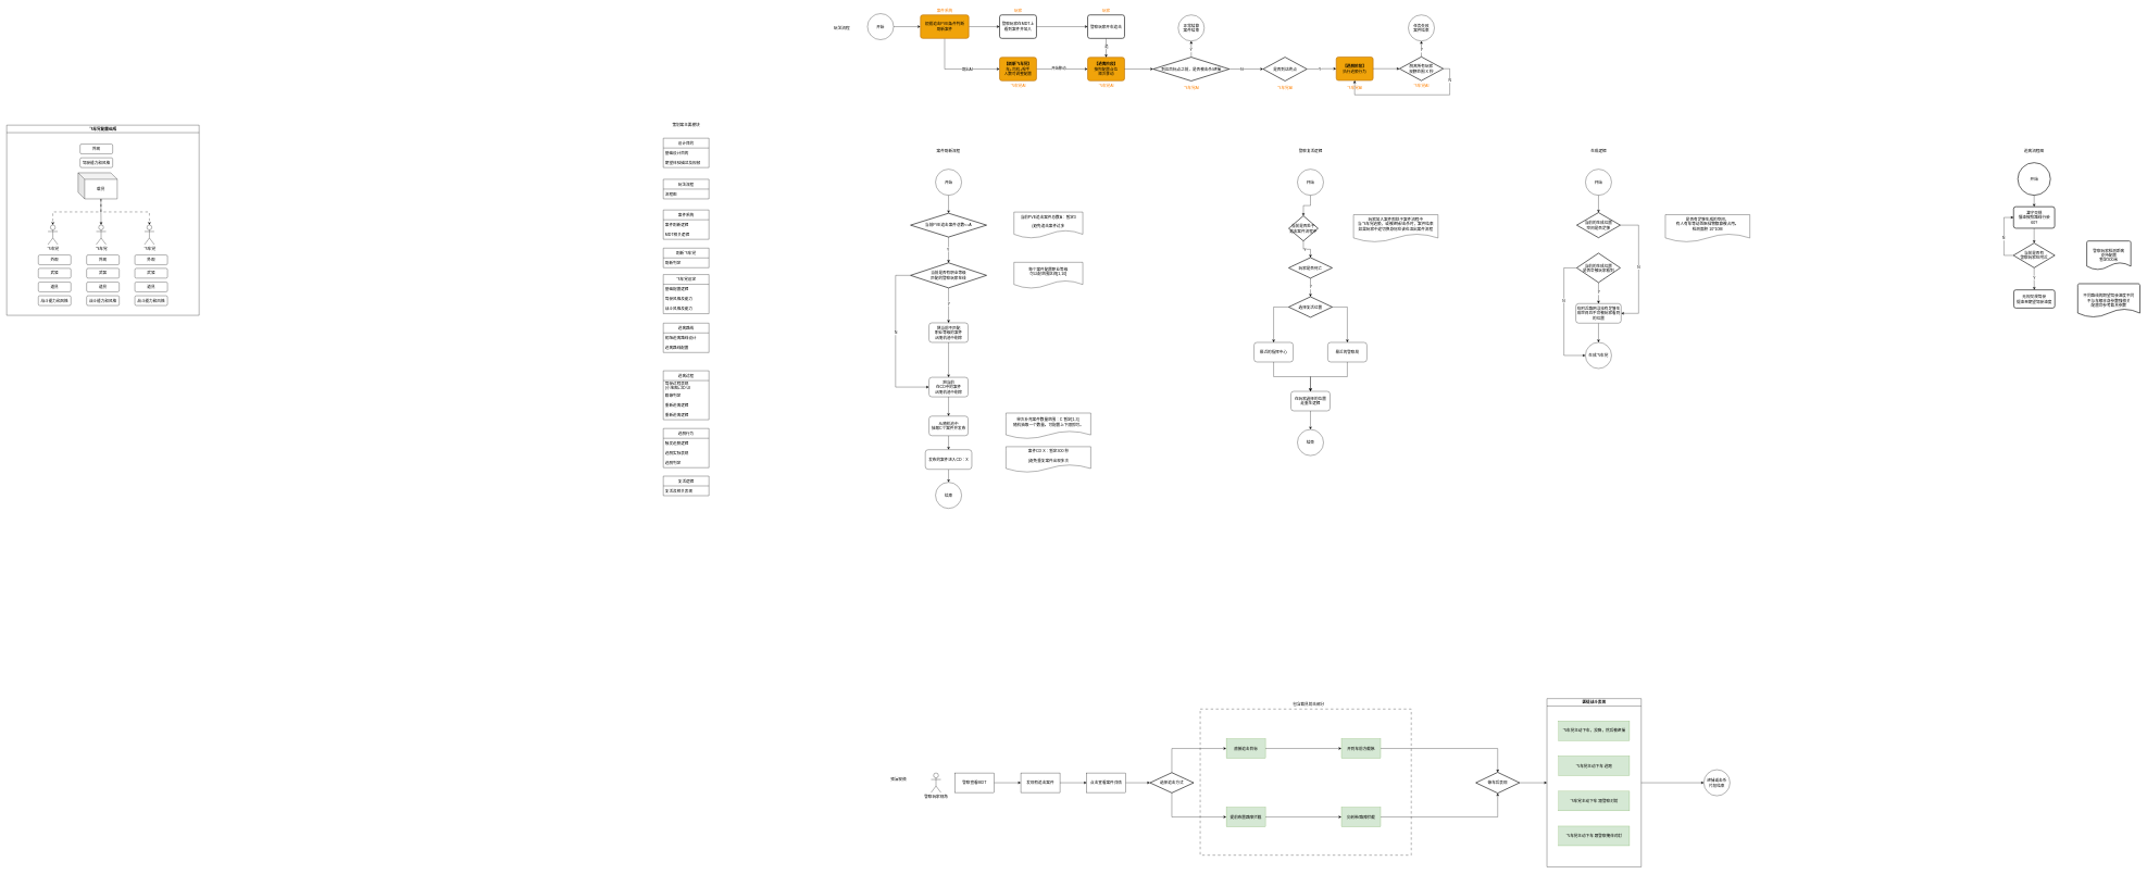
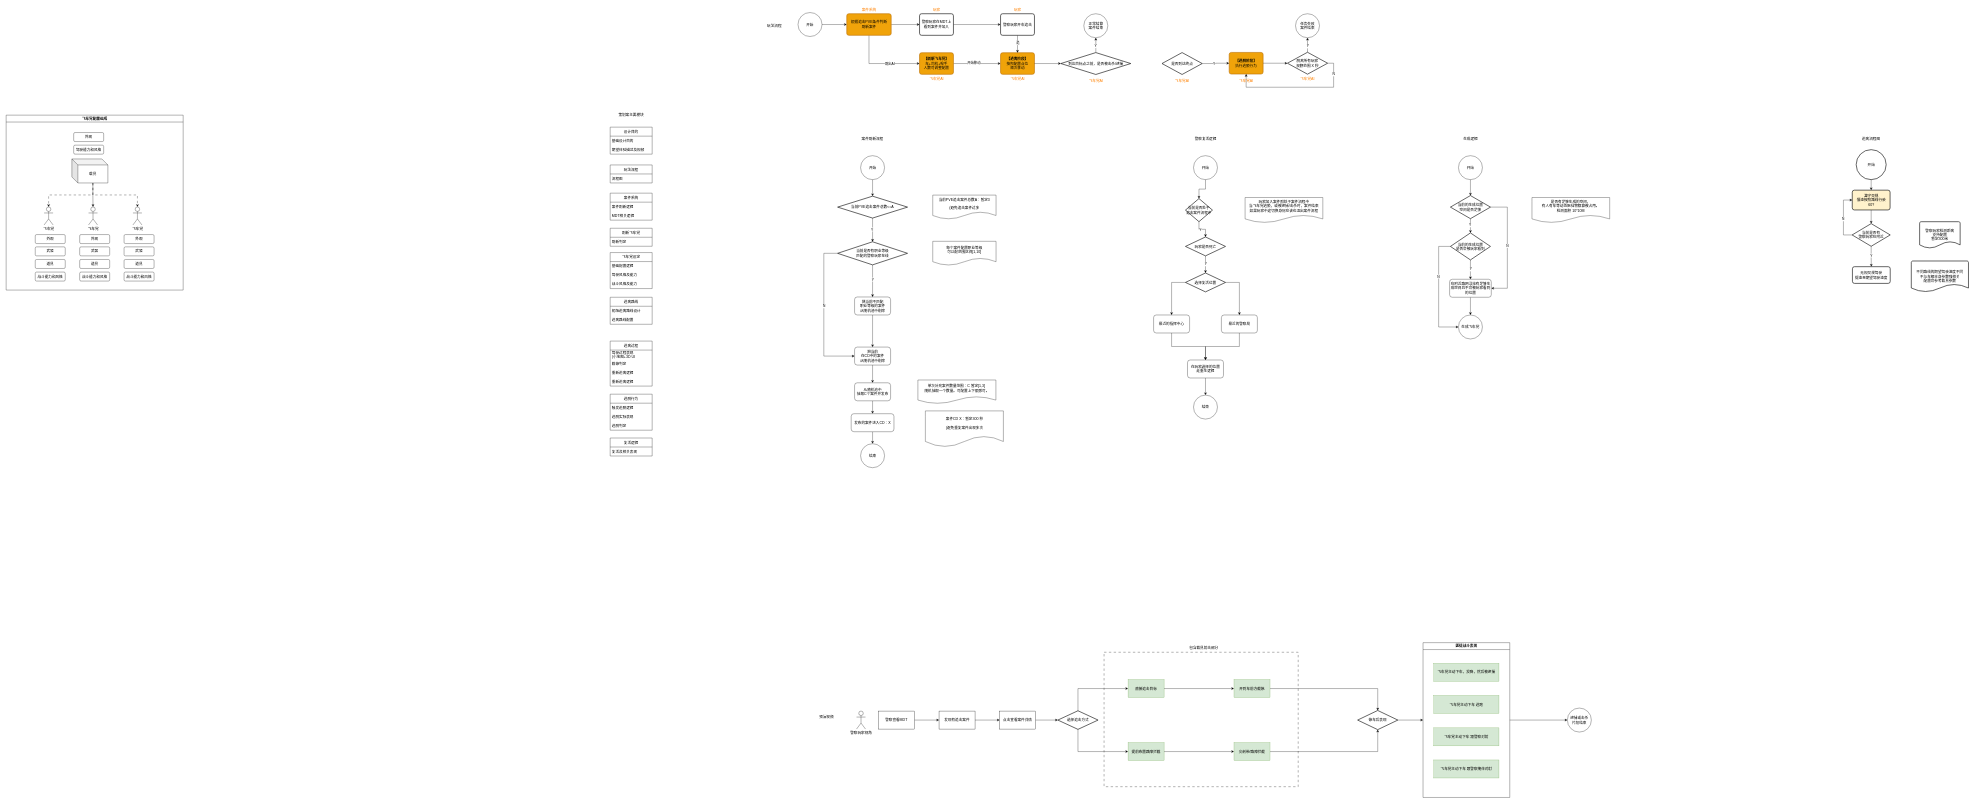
- <mxCell id="35" style="edgeStyle=orthogonalEdgeStyle;rounded=0;orthogonalLoop=1;jettySize=auto;html=1;exitX=1;exitY=0.5;exitDx=0;exitDy=0;exitPerimeter=0;entryX=0;entryY=0.5;entryDx=0;entryDy=0;entryPerimeter=0;" parent="1" source="39" target="43" edge="1"><mxGeometry relative="1" as="geometry"><mxPoint x="3905.8" y="211.2" as="targetPoint" /></mxGeometry></mxCell>
- <mxCell id="36" value="N" style="edgeLabel;html=1;align=center;verticalAlign=middle;resizable=0;points=[];" parent="35" vertex="1" connectable="0"><mxGeometry x="-0.263" relative="1" as="geometry"><mxPoint as="offset" /></mxGeometry></mxCell>
- <mxCell id="199" value="遵守交规&lt;div&gt;慢速按照路线行驶&lt;/div&gt;&lt;div&gt;60?&lt;/div&gt;" style="rounded=1;whiteSpace=wrap;html=1;absoluteArcSize=1;arcSize=14;strokeWidth=2;" vertex="1" parent="1"><mxGeometry x="6172.5" y="633" width="126" height="66" as="geometry" /></mxCell>
+ <mxCell id="199" value="遵守交规&lt;div&gt;慢速按照路线行驶&lt;/div&gt;&lt;div&gt;60?&lt;/div&gt;" style="rounded=1;whiteSpace=wrap;html=1;absoluteArcSize=1;arcSize=14;strokeWidth=2;fillColor=#fff2cc;" vertex="1" parent="1"><mxGeometry x="6172.5" y="633" width="126" height="66" as="geometry" /></mxCell>
+ <mxCell id="101" style="edgeStyle=orthogonalEdgeStyle;rounded=0;orthogonalLoop=1;jettySize=auto;html=1;exitX=0.5;exitY=1;exitDx=0;exitDy=0;exitPerimeter=0;entryX=0.5;entryY=0;entryDx=0;entryDy=0;entryPerimeter=0;" parent="1" source="94" target="100" edge="1"><mxGeometry relative="1" as="geometry" /></mxCell>
+ <mxCell id="102" value="Y" style="edgeLabel;html=1;align=center;verticalAlign=middle;resizable=0;points=[];" parent="101" vertex="1" connectable="0"><mxGeometry x="-0.132" y="-2" relative="1" as="geometry"><mxPoint as="offset" /></mxGeometry></mxCell>
- <mxCell id="57" value="单次补充案件数量范围：C 暂定[1,3]&amp;nbsp;&lt;div&gt;随机抽取一个数量。可配置上下限即可。&lt;/div&gt;" style="shape=document;whiteSpace=wrap;html=1;boundedLbl=1;" parent="1" vertex="1"><mxGeometry x="3083.5" y="1265.63" width="260" height="78.75" as="geometry" /></mxCell>
+ <mxCell id="57" value="单次补充案件数量范围：C 暂定[1,3]&amp;nbsp;&lt;div&gt;随机抽取一个数量。可配置上下限即可。&lt;/div&gt;" style="shape=document;whiteSpace=wrap;html=1;boundedLbl=1;" parent="1" vertex="1"><mxGeometry x="3058.5" y="1265.63" width="260" height="78.75" as="geometry" /></mxCell>
- <mxCell id="66" value="案件CD X：暂定300 秒&lt;div&gt;&lt;br&gt;&lt;/div&gt;&lt;div&gt;(避免重复案件出现多次&lt;/div&gt;" style="shape=document;whiteSpace=wrap;html=1;boundedLbl=1;" parent="1" vertex="1"><mxGeometry x="3083.5" y="1368.63" width="260" height="78.75" as="geometry" /></mxCell>
+ <mxCell id="66" value="案件CD X：暂定300 秒&lt;div&gt;&lt;br&gt;&lt;/div&gt;&lt;div&gt;(避免重复案件出现多次&lt;/div&gt;" style="shape=document;whiteSpace=wrap;html=1;boundedLbl=1;" parent="1" vertex="1"><mxGeometry x="3083.5" y="1368.63" width="260" height="120" as="geometry" /></mxCell>
